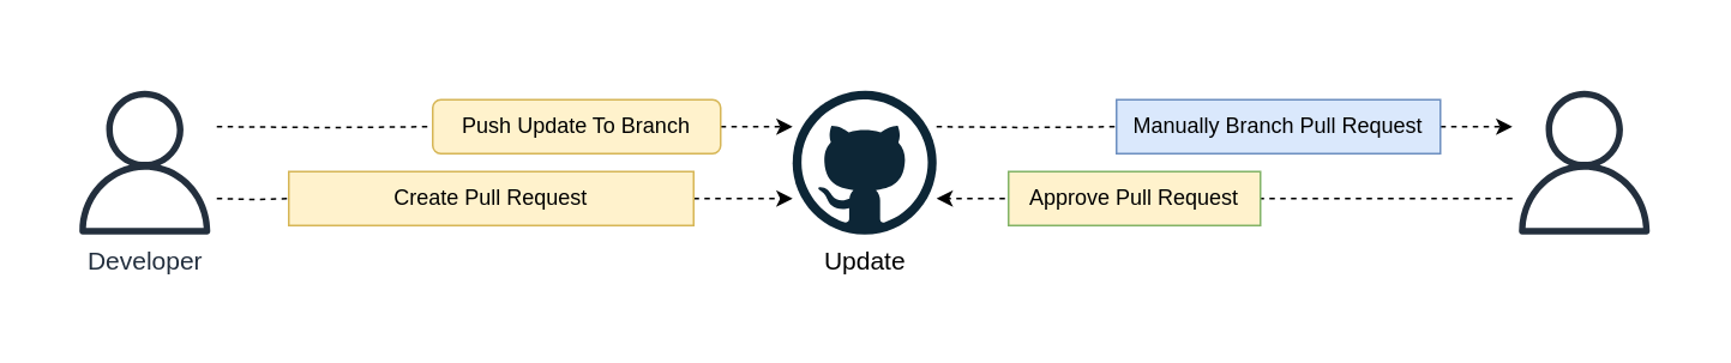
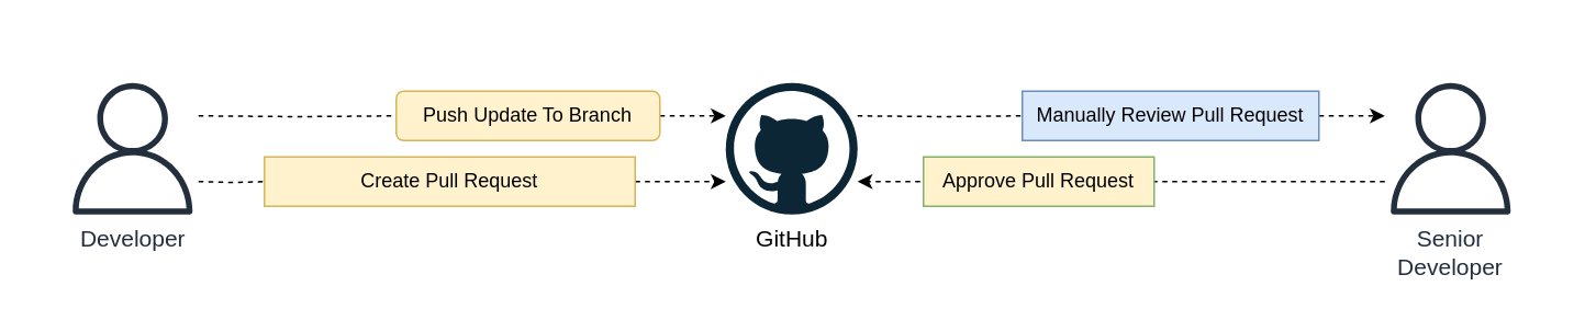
- <mxCell id="15" value="Manually Branch Pull Request" style="rounded=0;whiteSpace=wrap;html=1;fillColor=#dae8fc;strokeColor=#6c8ebf;" parent="1" vertex="1"><mxGeometry x="620" y="55" width="180" height="30" as="geometry" /></mxCell>
+ <mxCell id="15" value="Manually Review Pull Request" style="rounded=0;whiteSpace=wrap;html=1;fillColor=#dae8fc;strokeColor=#6c8ebf;" parent="1" vertex="1"><mxGeometry x="620" y="55" width="180" height="30" as="geometry" /></mxCell>
- <mxCell id="4" value="&lt;font style=&quot;font-size: 14px;&quot;&gt;Update&lt;/font&gt;" style="dashed=0;outlineConnect=0;html=1;align=center;labelPosition=center;verticalLabelPosition=bottom;verticalAlign=top;shape=mxgraph.weblogos.github;aspect=fixed;" parent="1" vertex="1"><mxGeometry x="440" y="50" width="80" height="80" as="geometry" /></mxCell>
+ <mxCell id="4" value="&lt;font style=&quot;font-size: 14px;&quot;&gt;GitHub&lt;/font&gt;" style="dashed=0;outlineConnect=0;html=1;align=center;labelPosition=center;verticalLabelPosition=bottom;verticalAlign=top;shape=mxgraph.weblogos.github;aspect=fixed;" parent="1" vertex="1"><mxGeometry x="440" y="50" width="80" height="80" as="geometry" /></mxCell>
+ <mxCell id="17" value="&lt;span style=&quot;color: rgb(35, 47, 62); font-family: Helvetica; font-size: 14px; font-style: normal; font-variant-ligatures: normal; font-variant-caps: normal; font-weight: 400; letter-spacing: normal; orphans: 2; text-indent: 0px; text-transform: none; widows: 2; word-spacing: 0px; -webkit-text-stroke-width: 0px; white-space: nowrap; background-color: rgb(255, 255, 255); text-decoration-thickness: initial; text-decoration-style: initial; text-decoration-color: initial; float: none; display: inline !important;&quot;&gt;Senior&lt;/span&gt;&lt;div&gt;&lt;span style=&quot;color: rgb(35, 47, 62); font-family: Helvetica; font-size: 14px; font-style: normal; font-variant-ligatures: normal; font-variant-caps: normal; font-weight: 400; letter-spacing: normal; orphans: 2; text-indent: 0px; text-transform: none; widows: 2; word-spacing: 0px; -webkit-text-stroke-width: 0px; white-space: nowrap; background-color: rgb(255, 255, 255); text-decoration-thickness: initial; text-decoration-style: initial; text-decoration-color: initial; float: none; display: inline !important;&quot;&gt;Developer&lt;/span&gt;&lt;/div&gt;" style="text;html=1;align=center;whiteSpace=wrap;" parent="1" vertex="1"><mxGeometry x="840" y="130" width="80" height="40" as="geometry" /></mxCell>
